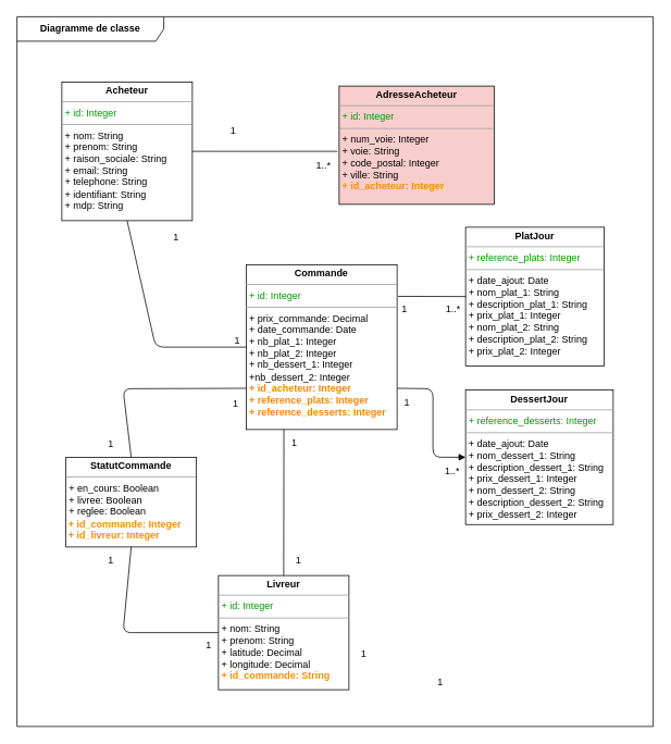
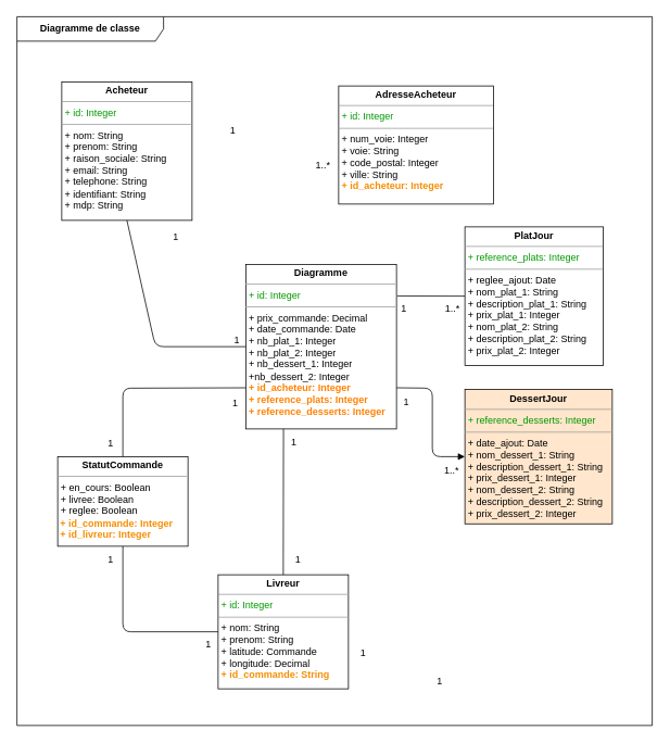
- <mxCell id="4" value="&lt;p style=&quot;margin: 0px ; margin-top: 4px ; text-align: center&quot;&gt;&lt;b&gt;AdresseAcheteur&lt;/b&gt;&lt;br&gt;&lt;/p&gt;&lt;hr size=&quot;1&quot;&gt;&lt;p style=&quot;margin: 0px ; margin-left: 4px&quot;&gt;&lt;font color=&quot;#009900&quot;&gt;+ id: Integer&lt;br&gt;&lt;/font&gt;&lt;/p&gt;&lt;hr size=&quot;1&quot;&gt;&lt;p style=&quot;margin: 0px ; margin-left: 4px&quot;&gt;&lt;span&gt;+ num_voie: Integer&lt;/span&gt;&lt;br&gt;&lt;/p&gt;&lt;p style=&quot;margin: 0px ; margin-left: 4px&quot;&gt;+ voie: String&lt;/p&gt;&lt;p style=&quot;margin: 0px ; margin-left: 4px&quot;&gt;+ code_postal: Integer&lt;/p&gt;&lt;p style=&quot;margin: 0px ; margin-left: 4px&quot;&gt;+ ville: String&lt;/p&gt;&lt;p style=&quot;margin: 0px ; margin-left: 4px&quot;&gt;&lt;b&gt;&lt;font color=&quot;#f58d00&quot;&gt;+ id_acheteur: Integer&lt;/font&gt;&lt;/b&gt;&lt;br&gt;&lt;/p&gt;&lt;p style=&quot;margin: 0px ; margin-left: 4px&quot;&gt;&lt;font color=&quot;#007FFF&quot;&gt;&lt;/font&gt;&lt;br&gt;&lt;/p&gt;&amp;nbsp;" style="verticalAlign=top;align=left;overflow=fill;fontSize=12;fontFamily=Helvetica;html=1;strokeColor=#000000;fillColor=#f8cecc;" parent="1" vertex="1"><mxGeometry x="415" y="105" width="190" height="145" as="geometry" /></mxCell>
+ <mxCell id="4" value="&lt;p style=&quot;margin: 0px ; margin-top: 4px ; text-align: center&quot;&gt;&lt;b&gt;AdresseAcheteur&lt;/b&gt;&lt;br&gt;&lt;/p&gt;&lt;hr size=&quot;1&quot;&gt;&lt;p style=&quot;margin: 0px ; margin-left: 4px&quot;&gt;&lt;font color=&quot;#009900&quot;&gt;+ id: Integer&lt;br&gt;&lt;/font&gt;&lt;/p&gt;&lt;hr size=&quot;1&quot;&gt;&lt;p style=&quot;margin: 0px ; margin-left: 4px&quot;&gt;&lt;span&gt;+ num_voie: Integer&lt;/span&gt;&lt;br&gt;&lt;/p&gt;&lt;p style=&quot;margin: 0px ; margin-left: 4px&quot;&gt;+ voie: String&lt;/p&gt;&lt;p style=&quot;margin: 0px ; margin-left: 4px&quot;&gt;+ code_postal: Integer&lt;/p&gt;&lt;p style=&quot;margin: 0px ; margin-left: 4px&quot;&gt;+ ville: String&lt;/p&gt;&lt;p style=&quot;margin: 0px ; margin-left: 4px&quot;&gt;&lt;b&gt;&lt;font color=&quot;#f58d00&quot;&gt;+ id_acheteur: Integer&lt;/font&gt;&lt;/b&gt;&lt;br&gt;&lt;/p&gt;&lt;p style=&quot;margin: 0px ; margin-left: 4px&quot;&gt;&lt;font color=&quot;#007FFF&quot;&gt;&lt;/font&gt;&lt;br&gt;&lt;/p&gt;&amp;nbsp;" style="verticalAlign=top;align=left;overflow=fill;fontSize=12;fontFamily=Helvetica;html=1;strokeColor=#000000;fillColor=#FFFFFF;" parent="1" vertex="1"><mxGeometry x="415" y="105" width="190" height="145" as="geometry" /></mxCell>
- <mxCell id="17" value="" style="endArrow=none;html=1;entryX=-0.011;entryY=0.552;entryDx=0;entryDy=0;exitX=1;exitY=0.5;exitDx=0;exitDy=0;entryPerimeter=0;" parent="1" source="3" target="4" edge="1"><mxGeometry width="50" height="50" relative="1" as="geometry"><mxPoint x="350" y="320" as="sourcePoint" /><mxPoint x="400" y="270" as="targetPoint" /></mxGeometry></mxCell>
- <mxCell id="6" value="&lt;p style=&quot;margin: 0px ; margin-top: 4px ; text-align: center&quot;&gt;&lt;b&gt;PlatJour&lt;/b&gt;&lt;/p&gt;&lt;hr size=&quot;1&quot;&gt;&lt;p style=&quot;margin: 0px ; margin-left: 4px&quot;&gt;&lt;font color=&quot;#009900&quot;&gt;+ reference_plats: Integer&lt;br&gt;&lt;/font&gt;&lt;/p&gt;&lt;hr size=&quot;1&quot;&gt;&lt;p style=&quot;margin: 0px ; margin-left: 4px&quot;&gt;&lt;span&gt;+ date_ajout: Date&lt;/span&gt;&lt;/p&gt;&lt;p style=&quot;margin: 0px ; margin-left: 4px&quot;&gt;&lt;span&gt;+ nom_plat_1: String&lt;/span&gt;&lt;/p&gt;&lt;p style=&quot;margin: 0px ; margin-left: 4px&quot;&gt;&lt;span&gt;+ description_plat_1: String&lt;/span&gt;&lt;/p&gt;&lt;p style=&quot;margin: 0px ; margin-left: 4px&quot;&gt;&lt;span&gt;+ prix_plat_1: Integer&lt;/span&gt;&lt;/p&gt;&lt;p style=&quot;margin: 0px ; margin-left: 4px&quot;&gt;&lt;span&gt;+ nom_plat_2: String&lt;/span&gt;&lt;/p&gt;&lt;p style=&quot;margin: 0px ; margin-left: 4px&quot;&gt;&lt;span&gt;+ description_plat_2: String&lt;/span&gt;&lt;/p&gt;&lt;p style=&quot;margin: 0px ; margin-left: 4px&quot;&gt;&lt;span&gt;+ prix_plat_2: Integer&lt;/span&gt;&lt;/p&gt;&lt;p style=&quot;margin: 0px ; margin-left: 4px&quot;&gt;&lt;font color=&quot;#007FFF&quot;&gt;&lt;br&gt;&lt;/font&gt;&lt;/p&gt;" style="verticalAlign=top;align=left;overflow=fill;fontSize=12;fontFamily=Helvetica;html=1;strokeColor=#000000;fillColor=#FFFFFF;" parent="1" vertex="1"><mxGeometry x="570" y="278" width="170" height="170" as="geometry" /></mxCell>
+ <mxCell id="6" value="&lt;p style=&quot;margin: 0px ; margin-top: 4px ; text-align: center&quot;&gt;&lt;b&gt;PlatJour&lt;/b&gt;&lt;/p&gt;&lt;hr size=&quot;1&quot;&gt;&lt;p style=&quot;margin: 0px ; margin-left: 4px&quot;&gt;&lt;font color=&quot;#009900&quot;&gt;+ reference_plats: Integer&lt;br&gt;&lt;/font&gt;&lt;/p&gt;&lt;hr size=&quot;1&quot;&gt;&lt;p style=&quot;margin: 0px ; margin-left: 4px&quot;&gt;&lt;span&gt;+ reglee_ajout: Date&lt;/span&gt;&lt;/p&gt;&lt;p style=&quot;margin: 0px ; margin-left: 4px&quot;&gt;&lt;span&gt;+ nom_plat_1: String&lt;/span&gt;&lt;/p&gt;&lt;p style=&quot;margin: 0px ; margin-left: 4px&quot;&gt;&lt;span&gt;+ description_plat_1: String&lt;/span&gt;&lt;/p&gt;&lt;p style=&quot;margin: 0px ; margin-left: 4px&quot;&gt;&lt;span&gt;+ prix_plat_1: Integer&lt;/span&gt;&lt;/p&gt;&lt;p style=&quot;margin: 0px ; margin-left: 4px&quot;&gt;&lt;span&gt;+ nom_plat_2: String&lt;/span&gt;&lt;/p&gt;&lt;p style=&quot;margin: 0px ; margin-left: 4px&quot;&gt;&lt;span&gt;+ description_plat_2: String&lt;/span&gt;&lt;/p&gt;&lt;p style=&quot;margin: 0px ; margin-left: 4px&quot;&gt;&lt;span&gt;+ prix_plat_2: Integer&lt;/span&gt;&lt;/p&gt;&lt;p style=&quot;margin: 0px ; margin-left: 4px&quot;&gt;&lt;font color=&quot;#007FFF&quot;&gt;&lt;br&gt;&lt;/font&gt;&lt;/p&gt;" style="verticalAlign=top;align=left;overflow=fill;fontSize=12;fontFamily=Helvetica;html=1;strokeColor=#000000;fillColor=#FFFFFF;" parent="1" vertex="1"><mxGeometry x="570" y="278" width="170" height="170" as="geometry" /></mxCell>
- <mxCell id="5" value="&lt;p style=&quot;margin: 0px ; margin-top: 4px ; text-align: center&quot;&gt;&lt;b&gt;Commande&lt;/b&gt;&lt;br&gt;&lt;/p&gt;&lt;hr size=&quot;1&quot;&gt;&lt;p style=&quot;margin: 0px ; margin-left: 4px&quot;&gt;&lt;font color=&quot;#009900&quot;&gt;+ id: Integer&lt;br&gt;&lt;/font&gt;&lt;/p&gt;&lt;hr size=&quot;1&quot;&gt;&lt;p style=&quot;margin: 0px ; margin-left: 4px&quot;&gt;&lt;span&gt;+ prix_commande: Decimal&lt;/span&gt;&lt;br&gt;&lt;/p&gt;&lt;p style=&quot;margin: 0px ; margin-left: 4px&quot;&gt;+ date_commande: Date&lt;/p&gt;&lt;p style=&quot;margin: 0px ; margin-left: 4px&quot;&gt;+ nb_plat_1: Integer&lt;/p&gt;&lt;p style=&quot;margin: 0px ; margin-left: 4px&quot;&gt;+ nb_plat_2: Integer&lt;/p&gt;&lt;p style=&quot;margin: 0px ; margin-left: 4px&quot;&gt;+ nb_dessert_1: Integer&lt;/p&gt;&lt;p style=&quot;margin: 0px ; margin-left: 4px&quot;&gt;+nb_dessert_2: Integer&lt;/p&gt;&lt;p style=&quot;margin: 0px ; margin-left: 4px&quot;&gt;&lt;b style=&quot;color: rgb(255 , 128 , 0)&quot;&gt;+ id_acheteur: Integer&lt;/b&gt;&lt;/p&gt;&lt;p style=&quot;margin: 0px ; margin-left: 4px&quot;&gt;&lt;b style=&quot;color: rgb(255 , 128 , 0)&quot;&gt;+ reference_plats: Integer&lt;/b&gt;&lt;/p&gt;&lt;p style=&quot;margin: 0px ; margin-left: 4px&quot;&gt;&lt;b style=&quot;color: rgb(255 , 128 , 0)&quot;&gt;+ reference_desserts: Integer&lt;/b&gt;&lt;/p&gt;&lt;p&gt;&lt;br&gt;&lt;/p&gt;" style="verticalAlign=top;align=left;overflow=fill;fontSize=12;fontFamily=Helvetica;html=1;strokeColor=#000000;fillColor=#FFFFFF;" parent="1" vertex="1"><mxGeometry x="301" y="324" width="185" height="202" as="geometry" /></mxCell>
+ <mxCell id="5" value="&lt;p style=&quot;margin: 0px ; margin-top: 4px ; text-align: center&quot;&gt;&lt;b&gt;Diagramme&lt;/b&gt;&lt;br&gt;&lt;/p&gt;&lt;hr size=&quot;1&quot;&gt;&lt;p style=&quot;margin: 0px ; margin-left: 4px&quot;&gt;&lt;font color=&quot;#009900&quot;&gt;+ id: Integer&lt;br&gt;&lt;/font&gt;&lt;/p&gt;&lt;hr size=&quot;1&quot;&gt;&lt;p style=&quot;margin: 0px ; margin-left: 4px&quot;&gt;&lt;span&gt;+ prix_commande: Decimal&lt;/span&gt;&lt;br&gt;&lt;/p&gt;&lt;p style=&quot;margin: 0px ; margin-left: 4px&quot;&gt;+ date_commande: Date&lt;/p&gt;&lt;p style=&quot;margin: 0px ; margin-left: 4px&quot;&gt;+ nb_plat_1: Integer&lt;/p&gt;&lt;p style=&quot;margin: 0px ; margin-left: 4px&quot;&gt;+ nb_plat_2: Integer&lt;/p&gt;&lt;p style=&quot;margin: 0px ; margin-left: 4px&quot;&gt;+ nb_dessert_1: Integer&lt;/p&gt;&lt;p style=&quot;margin: 0px ; margin-left: 4px&quot;&gt;+nb_dessert_2: Integer&lt;/p&gt;&lt;p style=&quot;margin: 0px ; margin-left: 4px&quot;&gt;&lt;b style=&quot;color: rgb(255 , 128 , 0)&quot;&gt;+ id_acheteur: Integer&lt;/b&gt;&lt;/p&gt;&lt;p style=&quot;margin: 0px ; margin-left: 4px&quot;&gt;&lt;b style=&quot;color: rgb(255 , 128 , 0)&quot;&gt;+ reference_plats: Integer&lt;/b&gt;&lt;/p&gt;&lt;p style=&quot;margin: 0px ; margin-left: 4px&quot;&gt;&lt;b style=&quot;color: rgb(255 , 128 , 0)&quot;&gt;+ reference_desserts: Integer&lt;/b&gt;&lt;/p&gt;&lt;p&gt;&lt;br&gt;&lt;/p&gt;" style="verticalAlign=top;align=left;overflow=fill;fontSize=12;fontFamily=Helvetica;html=1;strokeColor=#000000;fillColor=#FFFFFF;" parent="1" vertex="1"><mxGeometry x="301" y="324" width="185" height="202" as="geometry" /></mxCell>
- <mxCell id="29" value="&lt;p style=&quot;margin: 0px ; margin-top: 4px ; text-align: center&quot;&gt;&lt;b&gt;DessertJour&lt;/b&gt;&lt;/p&gt;&lt;hr size=&quot;1&quot;&gt;&lt;p style=&quot;margin: 0px ; margin-left: 4px&quot;&gt;&lt;font color=&quot;#009900&quot;&gt;+ reference_desserts: Integer&lt;br&gt;&lt;/font&gt;&lt;/p&gt;&lt;hr size=&quot;1&quot;&gt;&lt;p style=&quot;margin: 0px ; margin-left: 4px&quot;&gt;&lt;span&gt;+ date_ajout: Date&lt;/span&gt;&lt;/p&gt;&lt;p style=&quot;margin: 0px ; margin-left: 4px&quot;&gt;&lt;span&gt;+ nom_dessert_1: String&lt;/span&gt;&lt;/p&gt;&lt;p style=&quot;margin: 0px ; margin-left: 4px&quot;&gt;&lt;span&gt;+ description_dessert_1: String&lt;/span&gt;&lt;/p&gt;&lt;p style=&quot;margin: 0px ; margin-left: 4px&quot;&gt;&lt;span&gt;+ prix_dessert_1: Integer&lt;/span&gt;&lt;/p&gt;&lt;p style=&quot;margin: 0px ; margin-left: 4px&quot;&gt;&lt;span&gt;+ nom_dessert_2: String&lt;/span&gt;&lt;/p&gt;&lt;p style=&quot;margin: 0px ; margin-left: 4px&quot;&gt;&lt;span&gt;+ description_dessert_2: String&lt;/span&gt;&lt;/p&gt;&lt;p style=&quot;margin: 0px ; margin-left: 4px&quot;&gt;&lt;span&gt;+ prix_dessert_2: Integer&lt;/span&gt;&lt;/p&gt;&lt;p style=&quot;margin: 0px ; margin-left: 4px&quot;&gt;&lt;font color=&quot;#007FFF&quot;&gt;&lt;br&gt;&lt;/font&gt;&lt;/p&gt;" style="verticalAlign=top;align=left;overflow=fill;fontSize=12;fontFamily=Helvetica;html=1;strokeColor=#000000;fillColor=#FFFFFF;" vertex="1" parent="1"><mxGeometry x="570" y="477.5" width="181" height="165" as="geometry" /></mxCell>
+ <mxCell id="29" value="&lt;p style=&quot;margin: 0px ; margin-top: 4px ; text-align: center&quot;&gt;&lt;b&gt;DessertJour&lt;/b&gt;&lt;/p&gt;&lt;hr size=&quot;1&quot;&gt;&lt;p style=&quot;margin: 0px ; margin-left: 4px&quot;&gt;&lt;font color=&quot;#009900&quot;&gt;+ reference_desserts: Integer&lt;br&gt;&lt;/font&gt;&lt;/p&gt;&lt;hr size=&quot;1&quot;&gt;&lt;p style=&quot;margin: 0px ; margin-left: 4px&quot;&gt;&lt;span&gt;+ date_ajout: Date&lt;/span&gt;&lt;/p&gt;&lt;p style=&quot;margin: 0px ; margin-left: 4px&quot;&gt;&lt;span&gt;+ nom_dessert_1: String&lt;/span&gt;&lt;/p&gt;&lt;p style=&quot;margin: 0px ; margin-left: 4px&quot;&gt;&lt;span&gt;+ description_dessert_1: String&lt;/span&gt;&lt;/p&gt;&lt;p style=&quot;margin: 0px ; margin-left: 4px&quot;&gt;&lt;span&gt;+ prix_dessert_1: Integer&lt;/span&gt;&lt;/p&gt;&lt;p style=&quot;margin: 0px ; margin-left: 4px&quot;&gt;&lt;span&gt;+ nom_dessert_2: String&lt;/span&gt;&lt;/p&gt;&lt;p style=&quot;margin: 0px ; margin-left: 4px&quot;&gt;&lt;span&gt;+ description_dessert_2: String&lt;/span&gt;&lt;/p&gt;&lt;p style=&quot;margin: 0px ; margin-left: 4px&quot;&gt;&lt;span&gt;+ prix_dessert_2: Integer&lt;/span&gt;&lt;/p&gt;&lt;p style=&quot;margin: 0px ; margin-left: 4px&quot;&gt;&lt;font color=&quot;#007FFF&quot;&gt;&lt;br&gt;&lt;/font&gt;&lt;/p&gt;" style="verticalAlign=top;align=left;overflow=fill;fontSize=12;fontFamily=Helvetica;html=1;strokeColor=#000000;fillColor=#ffe6cc;" vertex="1" parent="1"><mxGeometry x="570" y="477.5" width="181" height="165" as="geometry" /></mxCell>
- <mxCell id="7" value="&lt;p style=&quot;margin: 0px ; margin-top: 4px ; text-align: center&quot;&gt;&lt;b&gt;StatutCommande&lt;/b&gt;&lt;br&gt;&lt;/p&gt;&lt;hr size=&quot;1&quot;&gt;&lt;p style=&quot;margin: 0px ; margin-left: 4px&quot;&gt;&lt;span&gt;+ en_cours: Boolean&lt;/span&gt;&lt;br&gt;&lt;/p&gt;&lt;p style=&quot;margin: 0px ; margin-left: 4px&quot;&gt;+ livree: Boolean&lt;/p&gt;&lt;p style=&quot;margin: 0px ; margin-left: 4px&quot;&gt;+ reglee: Boolean&lt;/p&gt;&lt;b&gt;&amp;nbsp;&lt;font color=&quot;#f58d00&quot;&gt;+ id_commande: Integer&lt;br&gt;&lt;/font&gt;&lt;/b&gt;&amp;nbsp;&lt;b&gt;&lt;font color=&quot;#f58d00&quot;&gt;+ id_livreur: Integer&lt;/font&gt;&lt;/b&gt;&lt;br&gt;" style="verticalAlign=top;align=left;overflow=fill;fontSize=12;fontFamily=Helvetica;html=1;strokeColor=#000000;fillColor=#FFFFFF;" parent="1" vertex="1"><mxGeometry x="80" y="560" width="160" height="110" as="geometry" /></mxCell>
+ <mxCell id="7" value="&lt;p style=&quot;margin: 0px ; margin-top: 4px ; text-align: center&quot;&gt;&lt;b&gt;StatutCommande&lt;/b&gt;&lt;br&gt;&lt;/p&gt;&lt;hr size=&quot;1&quot;&gt;&lt;p style=&quot;margin: 0px ; margin-left: 4px&quot;&gt;&lt;span&gt;+ en_cours: Boolean&lt;/span&gt;&lt;br&gt;&lt;/p&gt;&lt;p style=&quot;margin: 0px ; margin-left: 4px&quot;&gt;+ livree: Boolean&lt;/p&gt;&lt;p style=&quot;margin: 0px ; margin-left: 4px&quot;&gt;+ reglee: Boolean&lt;/p&gt;&lt;b&gt;&amp;nbsp;&lt;font color=&quot;#f58d00&quot;&gt;+ id_commande: Integer&lt;br&gt;&lt;/font&gt;&lt;/b&gt;&amp;nbsp;&lt;b&gt;&lt;font color=&quot;#f58d00&quot;&gt;+ id_livreur: Integer&lt;/font&gt;&lt;/b&gt;&lt;br&gt;" style="verticalAlign=top;align=left;overflow=fill;fontSize=12;fontFamily=Helvetica;html=1;strokeColor=#000000;fillColor=#FFFFFF;" parent="1" vertex="1"><mxGeometry x="70" y="560" width="160" height="110" as="geometry" /></mxCell>
- <mxCell id="8" value="&lt;p style=&quot;margin: 0px ; margin-top: 4px ; text-align: center&quot;&gt;&lt;b&gt;Livreur&lt;/b&gt;&lt;br&gt;&lt;/p&gt;&lt;hr size=&quot;1&quot;&gt;&lt;p style=&quot;margin: 0px ; margin-left: 4px&quot;&gt;&lt;font color=&quot;#009900&quot;&gt;+ id: Integer&lt;br&gt;&lt;/font&gt;&lt;/p&gt;&lt;hr size=&quot;1&quot;&gt;&lt;p style=&quot;margin: 0px ; margin-left: 4px&quot;&gt;&lt;span&gt;+ nom: String&lt;/span&gt;&lt;br&gt;&lt;/p&gt;&lt;p style=&quot;margin: 0px ; margin-left: 4px&quot;&gt;+ prenom: String&lt;/p&gt;&lt;p style=&quot;margin: 0px ; margin-left: 4px&quot;&gt;+ latitude: Decimal&lt;/p&gt;&lt;p style=&quot;margin: 0px ; margin-left: 4px&quot;&gt;+ longitude: Decimal&lt;/p&gt;&lt;p style=&quot;margin: 0px ; margin-left: 4px&quot;&gt;&lt;b style=&quot;color: rgb(245 , 141 , 0)&quot;&gt;+ id_commande: String&lt;/b&gt;&lt;/p&gt;&lt;br&gt;" style="verticalAlign=top;align=left;overflow=fill;fontSize=12;fontFamily=Helvetica;html=1;strokeColor=#000000;fillColor=#FFFFFF;" parent="1" vertex="1"><mxGeometry x="267" y="705" width="160" height="140" as="geometry" /></mxCell>
+ <mxCell id="8" value="&lt;p style=&quot;margin: 0px ; margin-top: 4px ; text-align: center&quot;&gt;&lt;b&gt;Livreur&lt;/b&gt;&lt;br&gt;&lt;/p&gt;&lt;hr size=&quot;1&quot;&gt;&lt;p style=&quot;margin: 0px ; margin-left: 4px&quot;&gt;&lt;font color=&quot;#009900&quot;&gt;+ id: Integer&lt;br&gt;&lt;/font&gt;&lt;/p&gt;&lt;hr size=&quot;1&quot;&gt;&lt;p style=&quot;margin: 0px ; margin-left: 4px&quot;&gt;&lt;span&gt;+ nom: String&lt;/span&gt;&lt;br&gt;&lt;/p&gt;&lt;p style=&quot;margin: 0px ; margin-left: 4px&quot;&gt;+ prenom: String&lt;/p&gt;&lt;p style=&quot;margin: 0px ; margin-left: 4px&quot;&gt;+ latitude: Commande&lt;/p&gt;&lt;p style=&quot;margin: 0px ; margin-left: 4px&quot;&gt;+ longitude: Decimal&lt;/p&gt;&lt;p style=&quot;margin: 0px ; margin-left: 4px&quot;&gt;&lt;b style=&quot;color: rgb(245 , 141 , 0)&quot;&gt;+ id_commande: String&lt;/b&gt;&lt;/p&gt;&lt;br&gt;" style="verticalAlign=top;align=left;overflow=fill;fontSize=12;fontFamily=Helvetica;html=1;strokeColor=#000000;fillColor=#FFFFFF;" parent="1" vertex="1"><mxGeometry x="267" y="705" width="160" height="140" as="geometry" /></mxCell>
